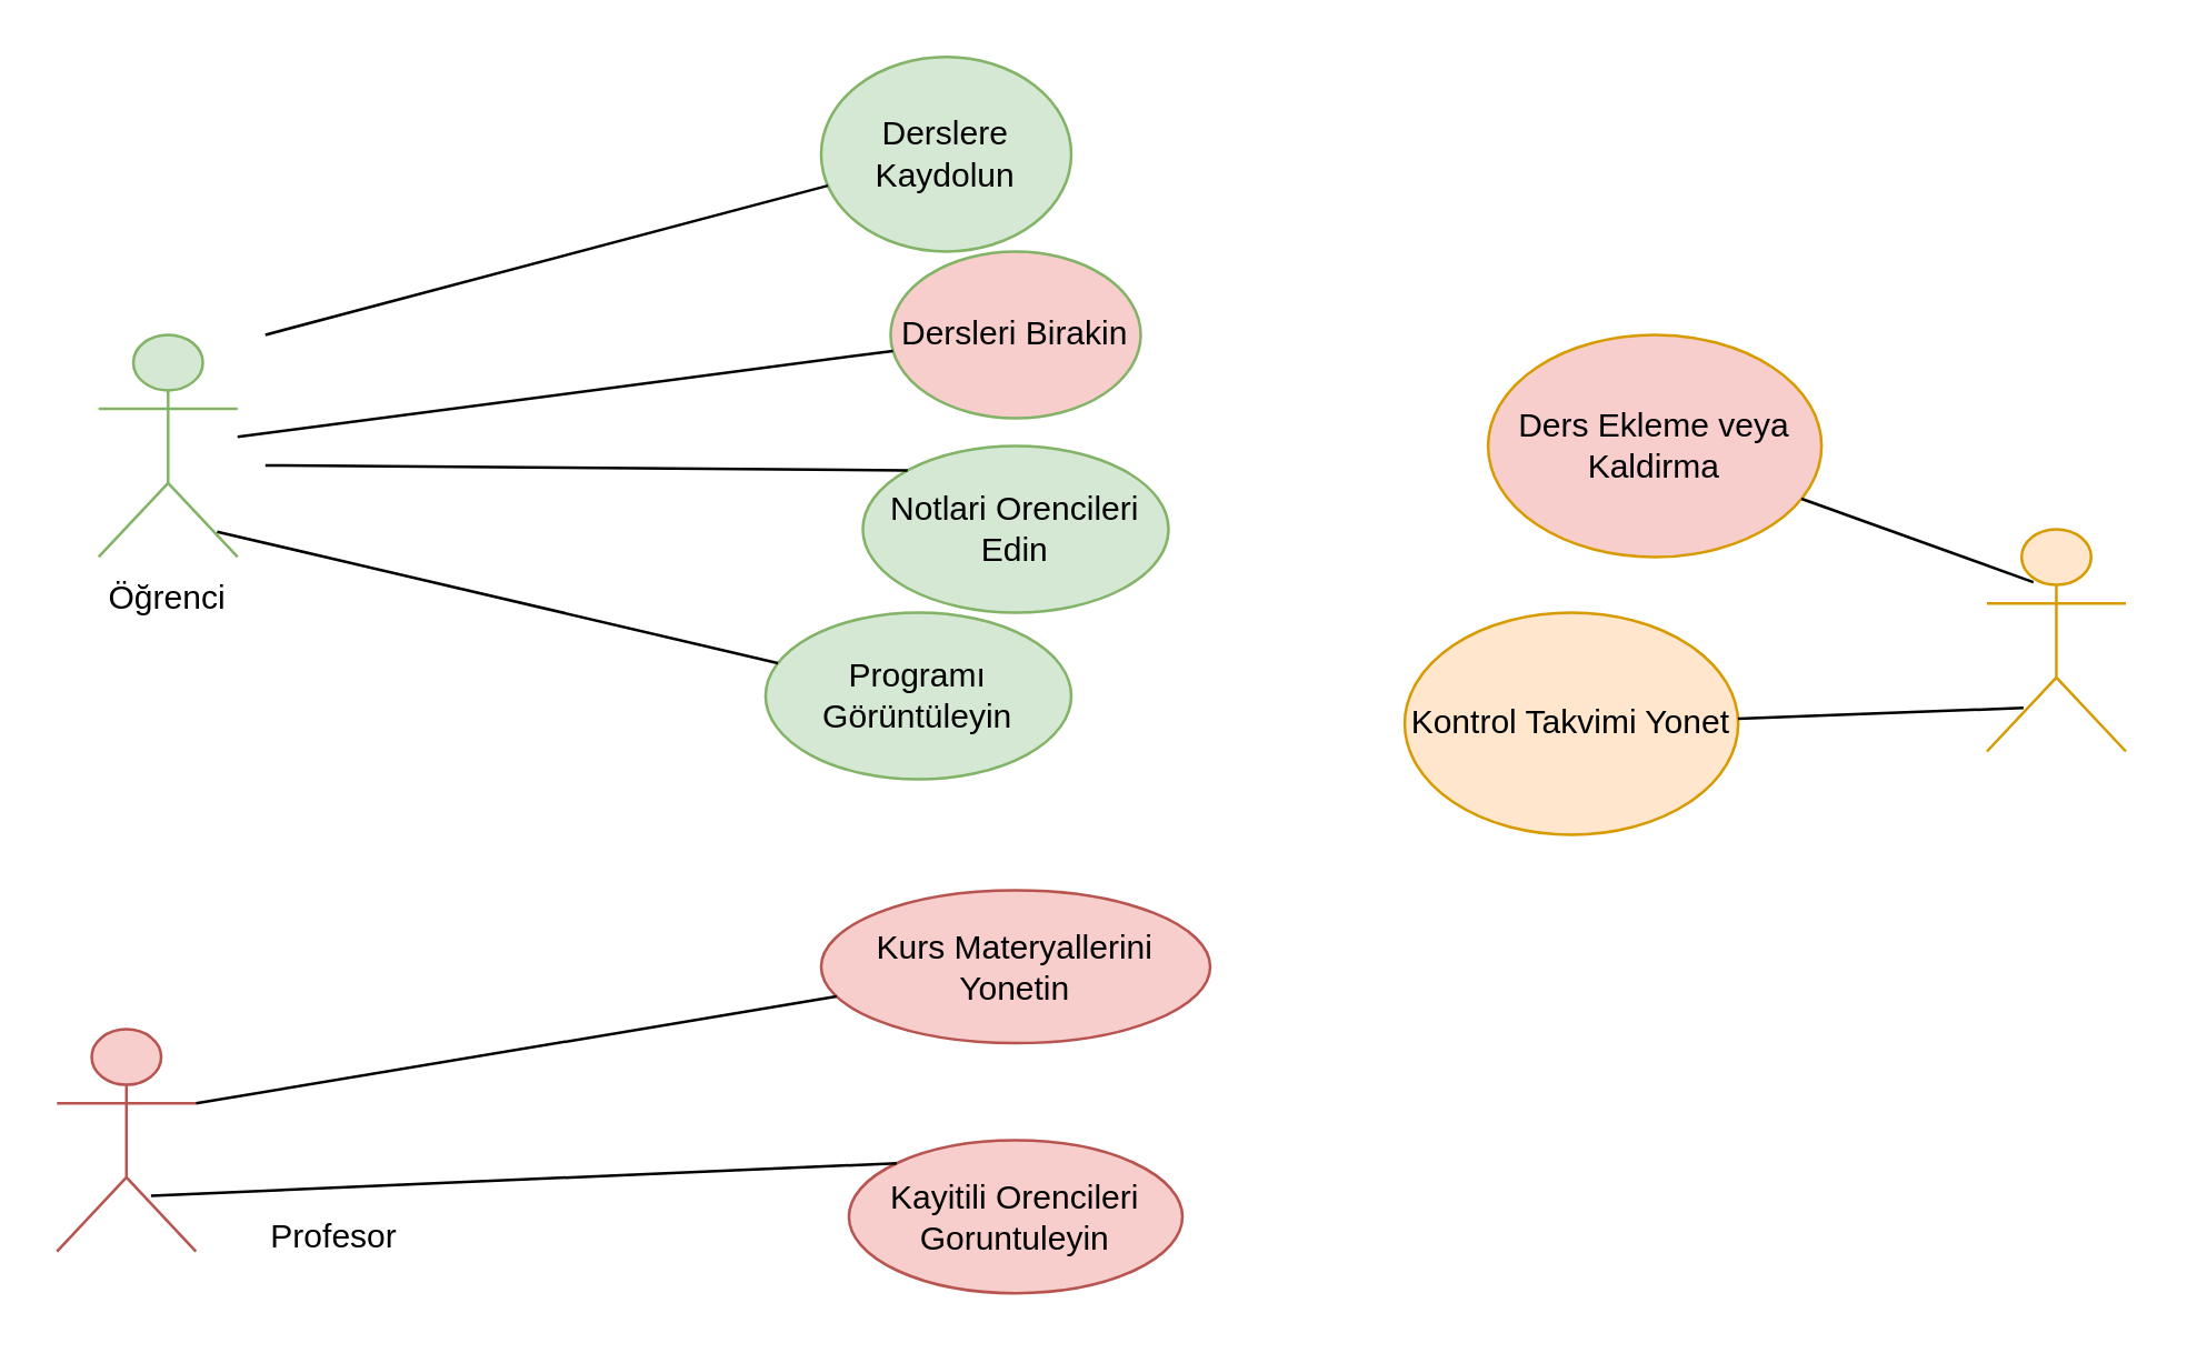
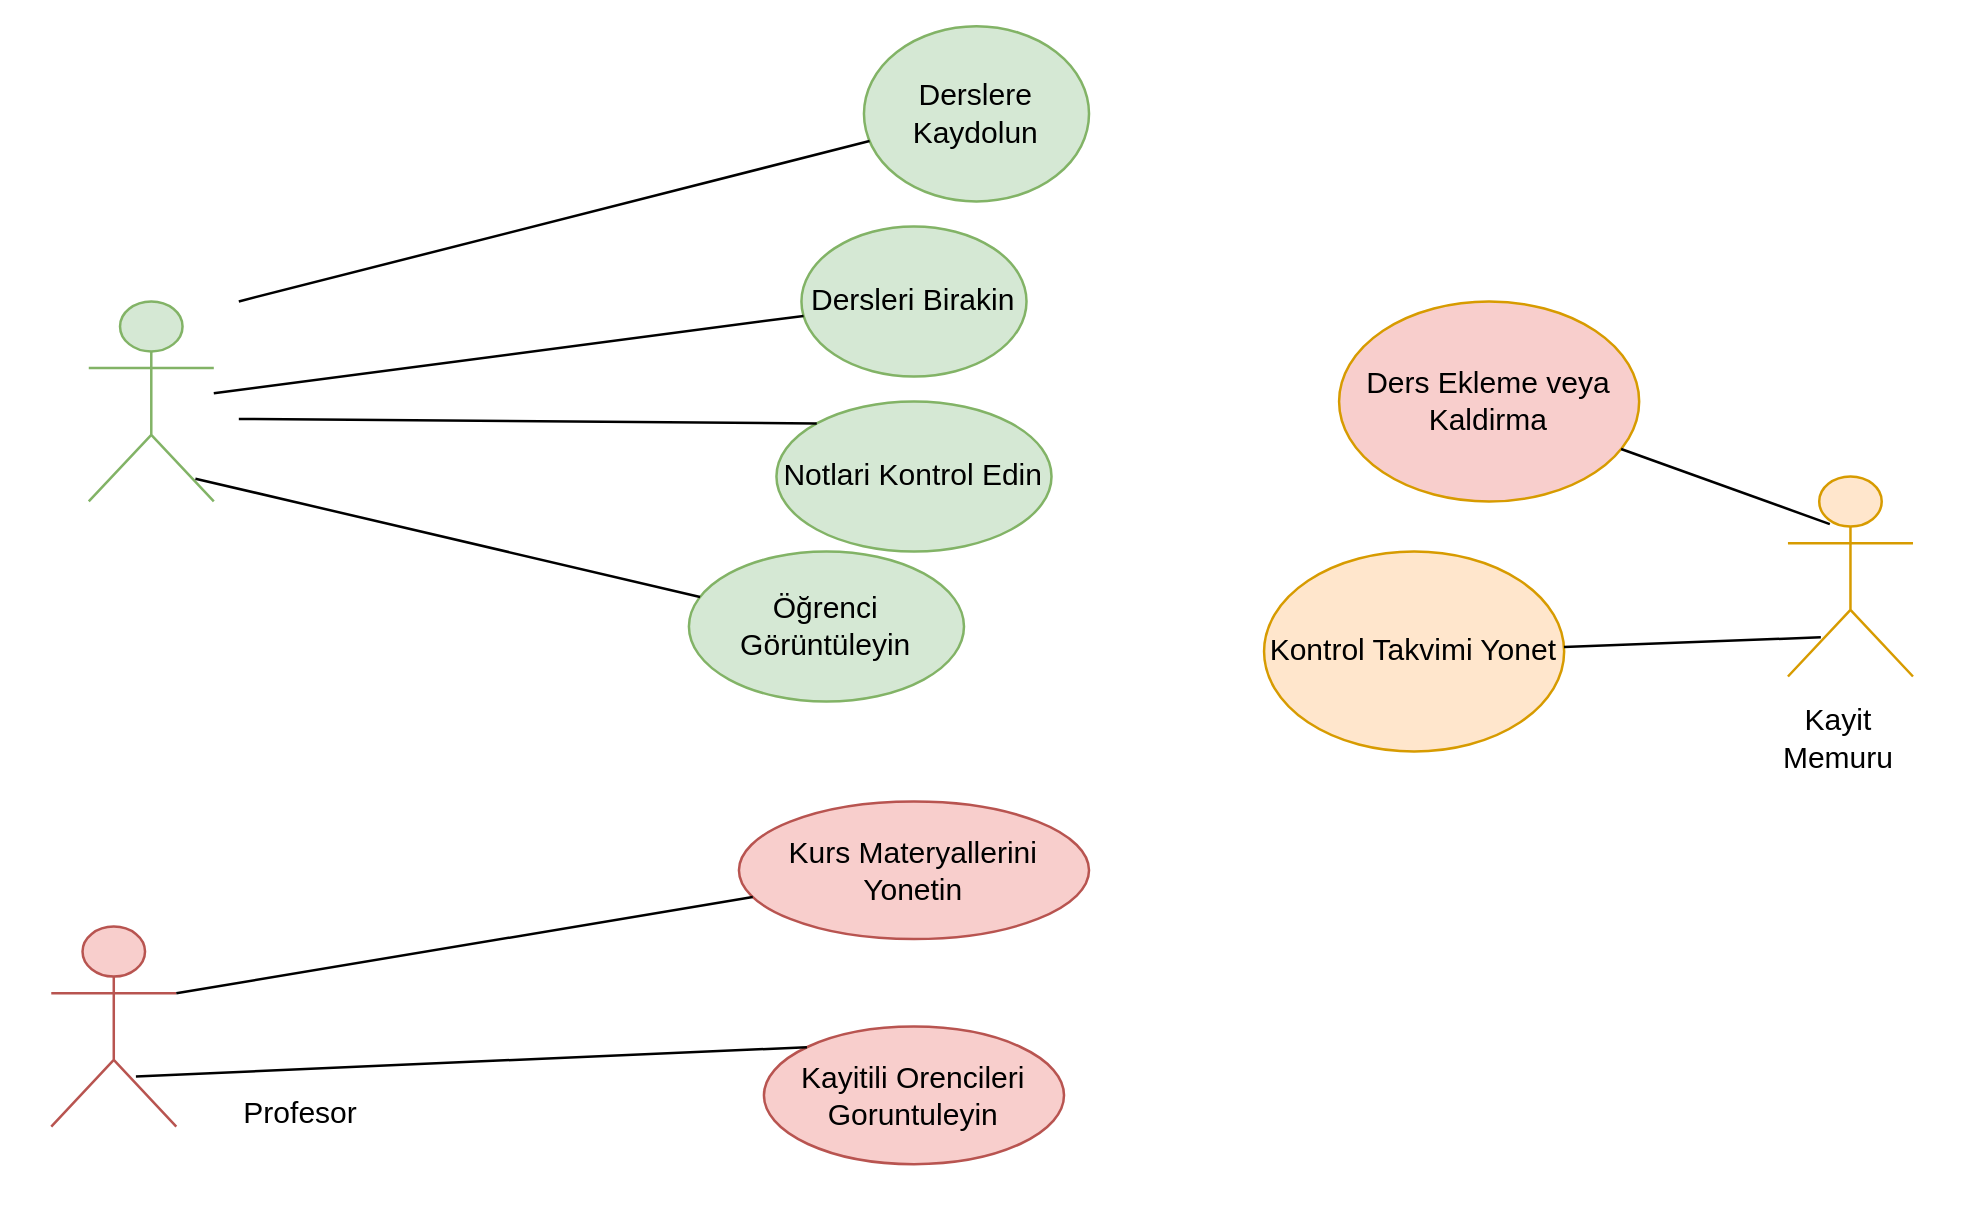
- <mxCell id="2" value="Derslere Kaydolun" style="ellipse;whiteSpace=wrap;html=1;fillColor=#d5e8d4;strokeColor=#82b366;" parent="1" vertex="1"><mxGeometry x="295" y="20" width="90" height="70" as="geometry" /></mxCell>
+ <mxCell id="2" value="Derslere Kaydolun" style="ellipse;whiteSpace=wrap;html=1;fillColor=#d5e8d4;strokeColor=#82b366;" parent="1" vertex="1"><mxGeometry x="345" y="10" width="90" height="70" as="geometry" /></mxCell>
- <mxCell id="3" value="Dersleri Birakin" style="ellipse;whiteSpace=wrap;html=1;fillColor=#f8cecc;strokeColor=#82b366;" parent="1" vertex="1"><mxGeometry x="320" y="90" width="90" height="60" as="geometry" /></mxCell>
+ <mxCell id="3" value="Dersleri Birakin" style="ellipse;whiteSpace=wrap;html=1;fillColor=#d5e8d4;strokeColor=#82b366;" parent="1" vertex="1"><mxGeometry x="320" y="90" width="90" height="60" as="geometry" /></mxCell>
- <mxCell id="4" value="Notlari Orencileri Edin" style="ellipse;whiteSpace=wrap;html=1;fillColor=#d5e8d4;strokeColor=#82b366;" parent="1" vertex="1"><mxGeometry x="310" y="160" width="110" height="60" as="geometry" /></mxCell>
+ <mxCell id="4" value="Notlari Kontrol Edin" style="ellipse;whiteSpace=wrap;html=1;fillColor=#d5e8d4;strokeColor=#82b366;" parent="1" vertex="1"><mxGeometry x="310" y="160" width="110" height="60" as="geometry" /></mxCell>
- <mxCell id="8" value="Öğrenci" style="text;html=1;align=center;verticalAlign=middle;whiteSpace=wrap;rounded=0;" parent="1" vertex="1"><mxGeometry x="30" y="200" width="60" height="30" as="geometry" /></mxCell>
- <mxCell id="11" value="Programı Görüntüleyin" style="ellipse;whiteSpace=wrap;html=1;fillColor=#d5e8d4;strokeColor=#82b366;" parent="1" vertex="1"><mxGeometry x="275" y="220" width="110" height="60" as="geometry" /></mxCell>
+ <mxCell id="11" value="Öğrenci Görüntüleyin" style="ellipse;whiteSpace=wrap;html=1;fillColor=#d5e8d4;strokeColor=#82b366;" parent="1" vertex="1"><mxGeometry x="275" y="220" width="110" height="60" as="geometry" /></mxCell>
+ <mxCell id="7" value="Kayit Memuru" style="text;html=1;align=center;verticalAlign=middle;whiteSpace=wrap;rounded=0;" parent="1" vertex="1"><mxGeometry x="704.5" y="280" width="60" height="30" as="geometry" /></mxCell>
